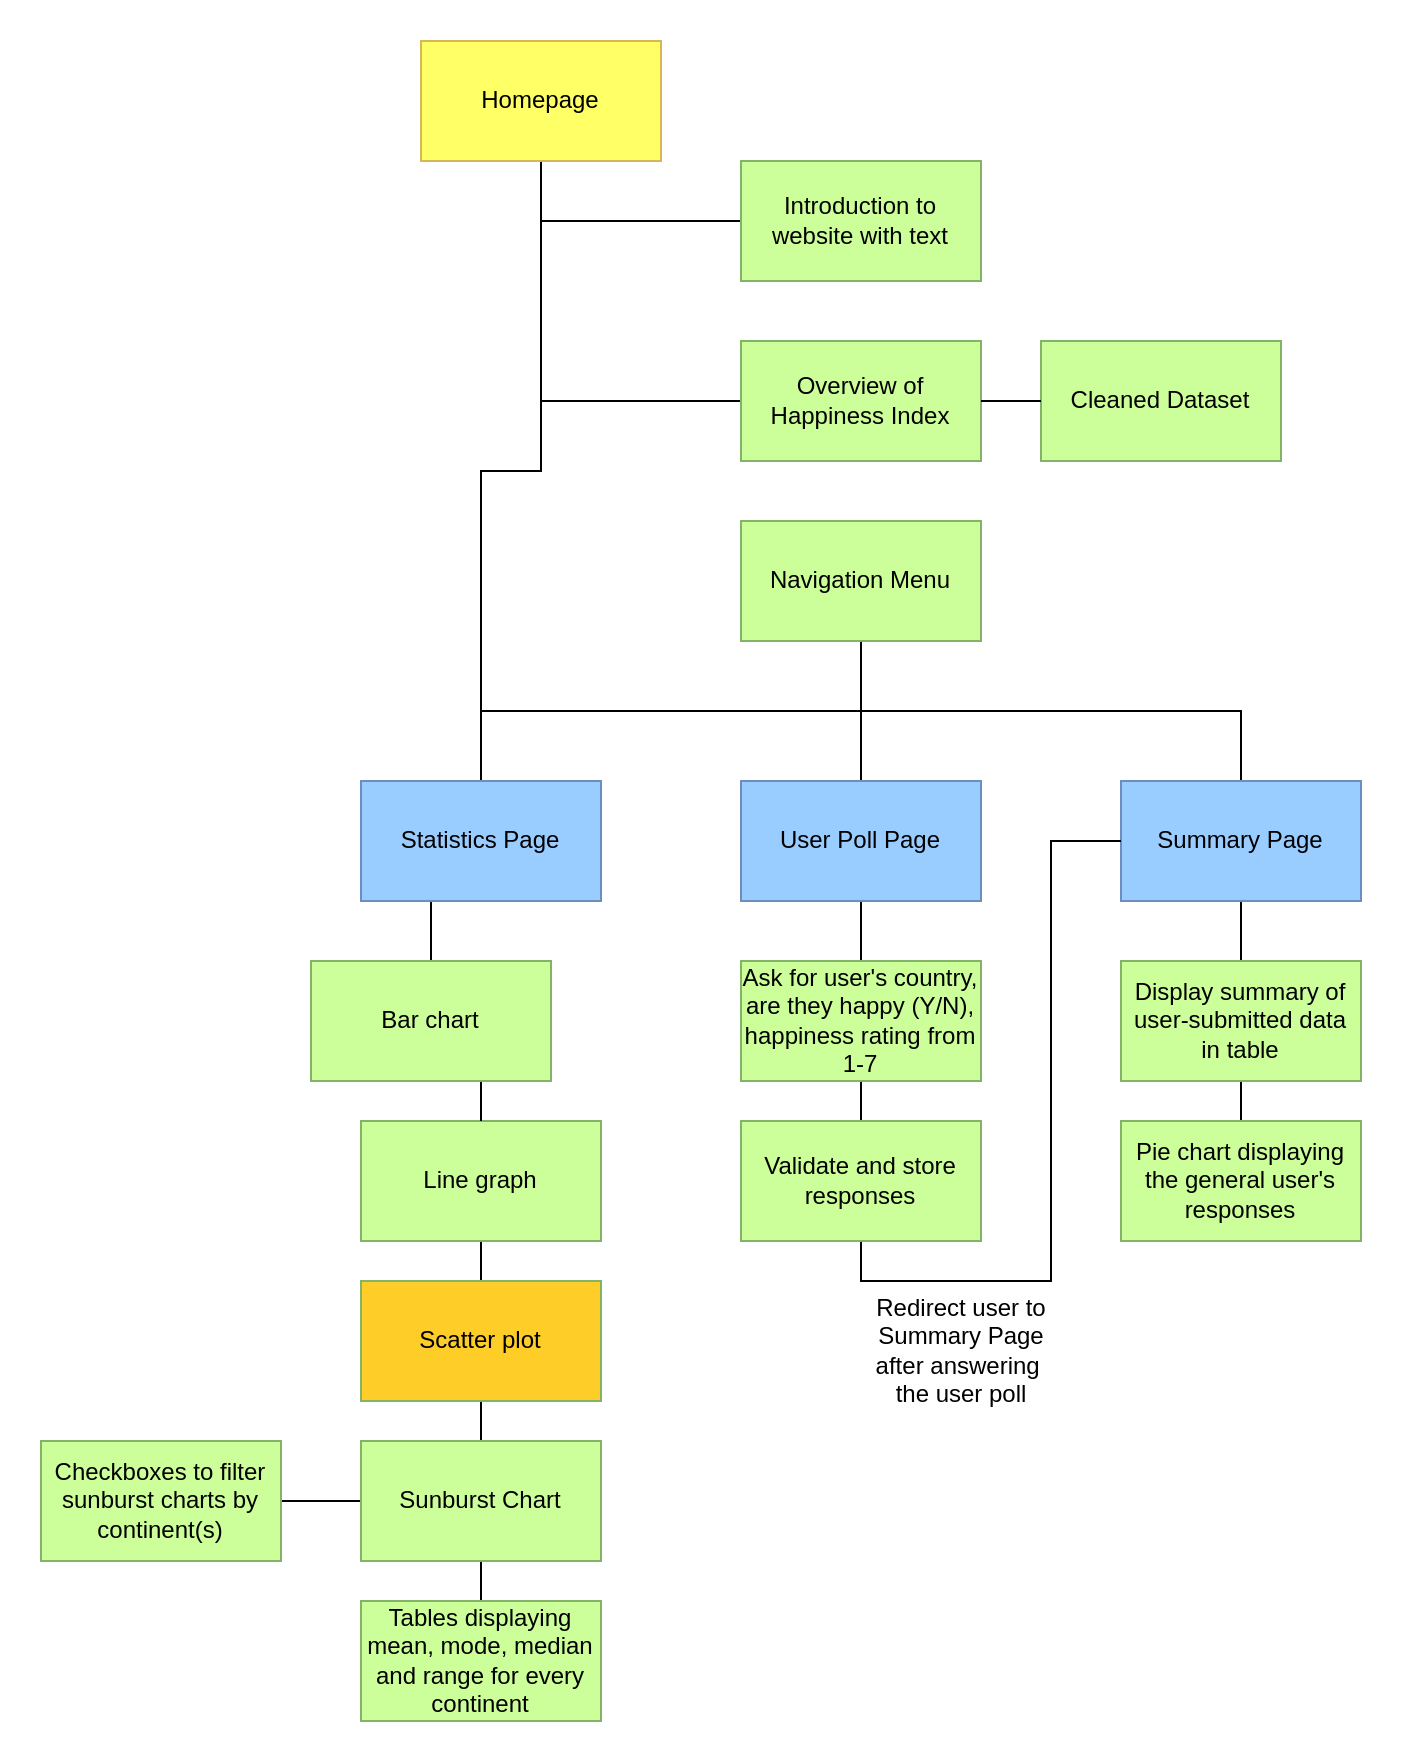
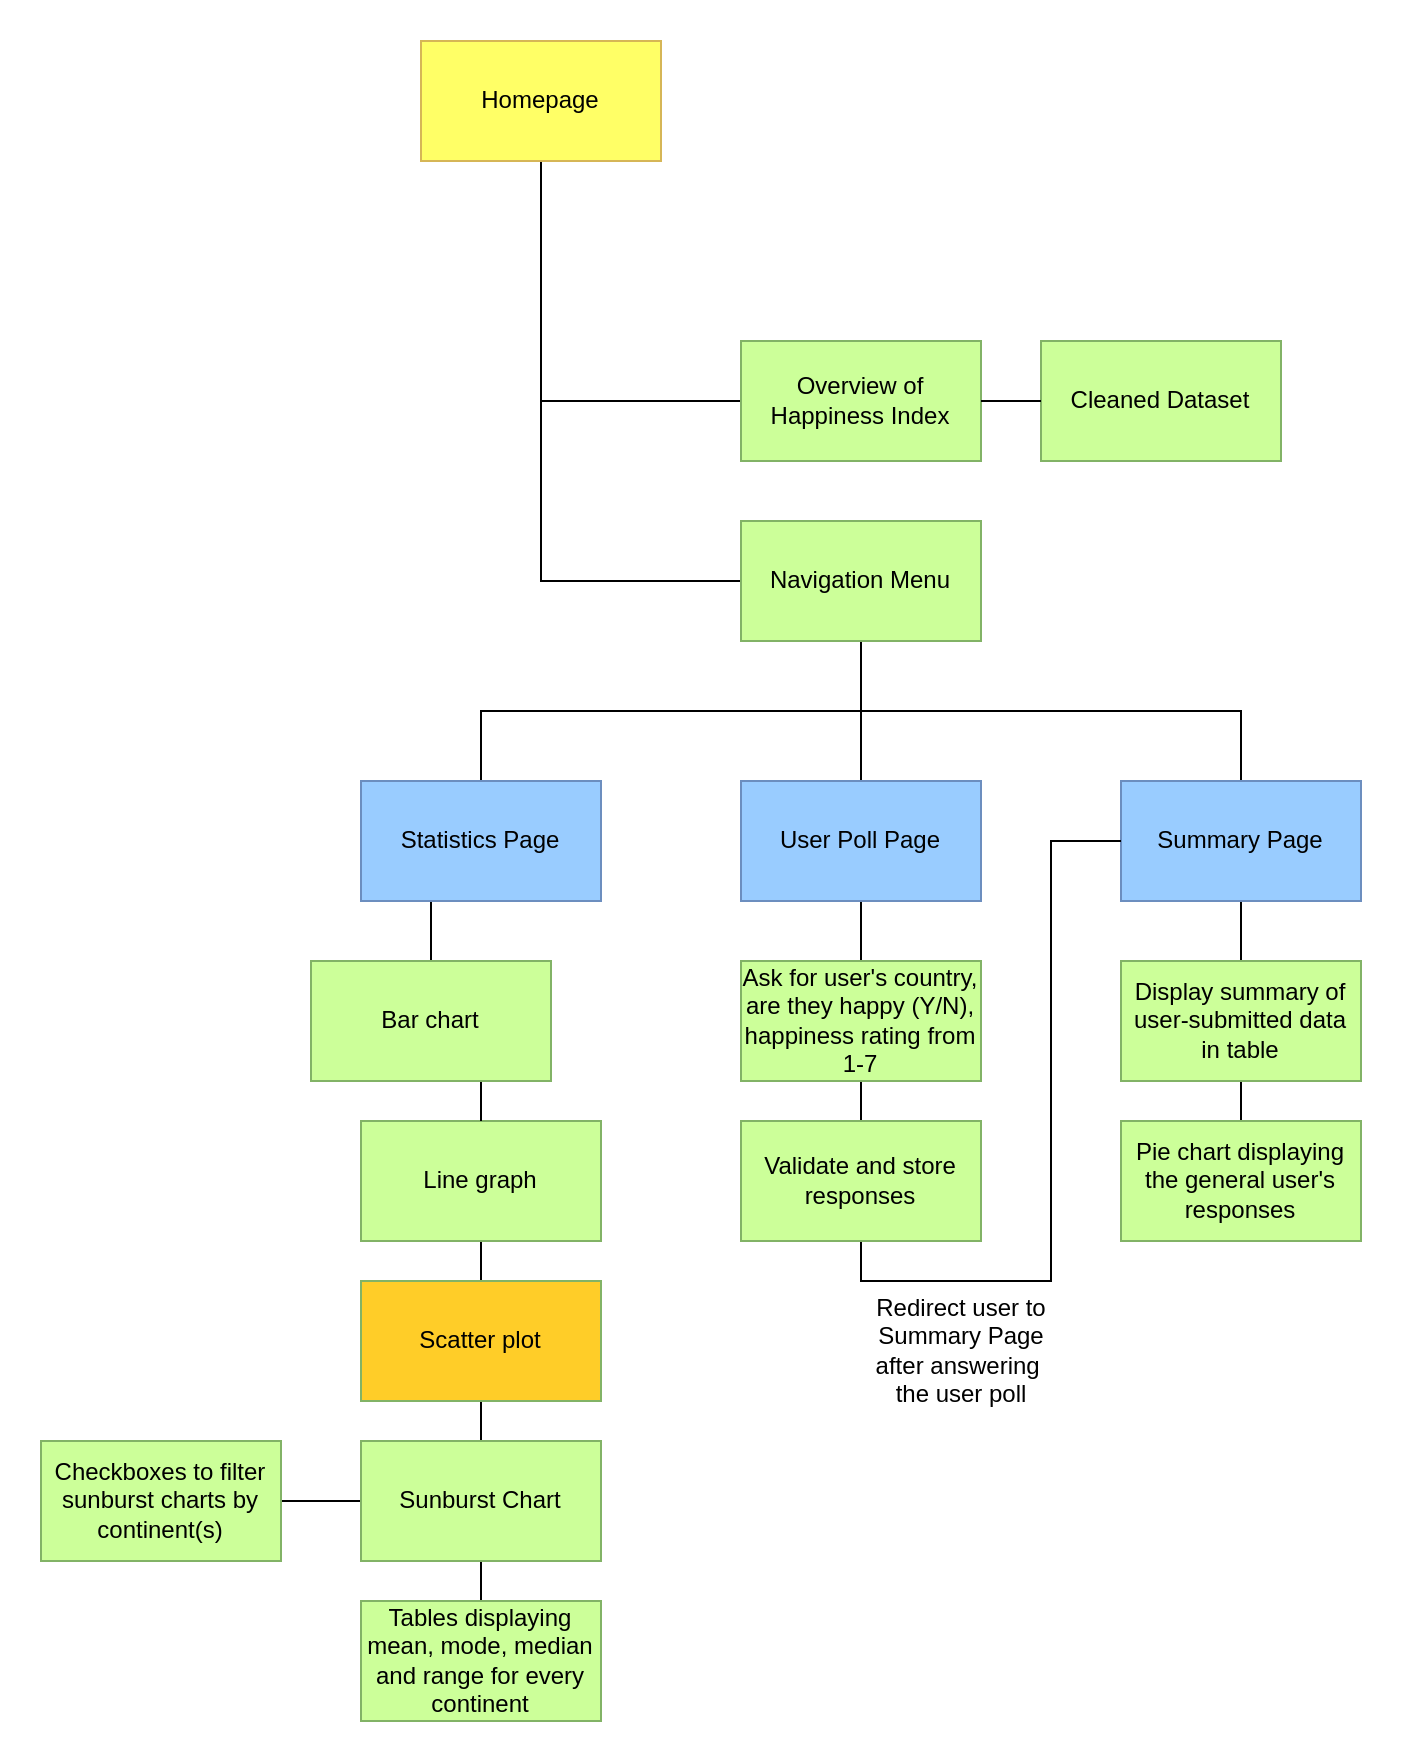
- <mxCell id="3" style="edgeStyle=orthogonalEdgeStyle;rounded=0;orthogonalLoop=1;jettySize=auto;html=1;exitX=0.5;exitY=1;exitDx=0;exitDy=0;entryX=0;entryY=0.5;entryDx=0;entryDy=0;endArrow=none;startFill=0;" parent="1" source="5" target="7" edge="1"><mxGeometry relative="1" as="geometry" /></mxCell>
- <mxCell id="7" value="Introduction to website with text" style="rounded=0;whiteSpace=wrap;html=1;fillColor=#CCFF99;strokeColor=#82b366;" parent="1" vertex="1"><mxGeometry x="370" y="80" width="120" height="60" as="geometry" /></mxCell>
- <mxCell id="4" style="edgeStyle=orthogonalEdgeStyle;rounded=0;orthogonalLoop=1;jettySize=auto;html=1;exitX=0.5;exitY=1;exitDx=0;exitDy=0;endArrow=none;startFill=0;" parent="1" source="5" target="15" edge="1"><mxGeometry relative="1" as="geometry" /></mxCell>
+ <mxCell id="4" style="edgeStyle=orthogonalEdgeStyle;rounded=0;orthogonalLoop=1;jettySize=auto;html=1;exitX=0.5;exitY=1;exitDx=0;exitDy=0;entryX=0;entryY=0.5;entryDx=0;entryDy=0;endArrow=none;startFill=0;" parent="1" source="5" target="11" edge="1"><mxGeometry relative="1" as="geometry" /></mxCell>
